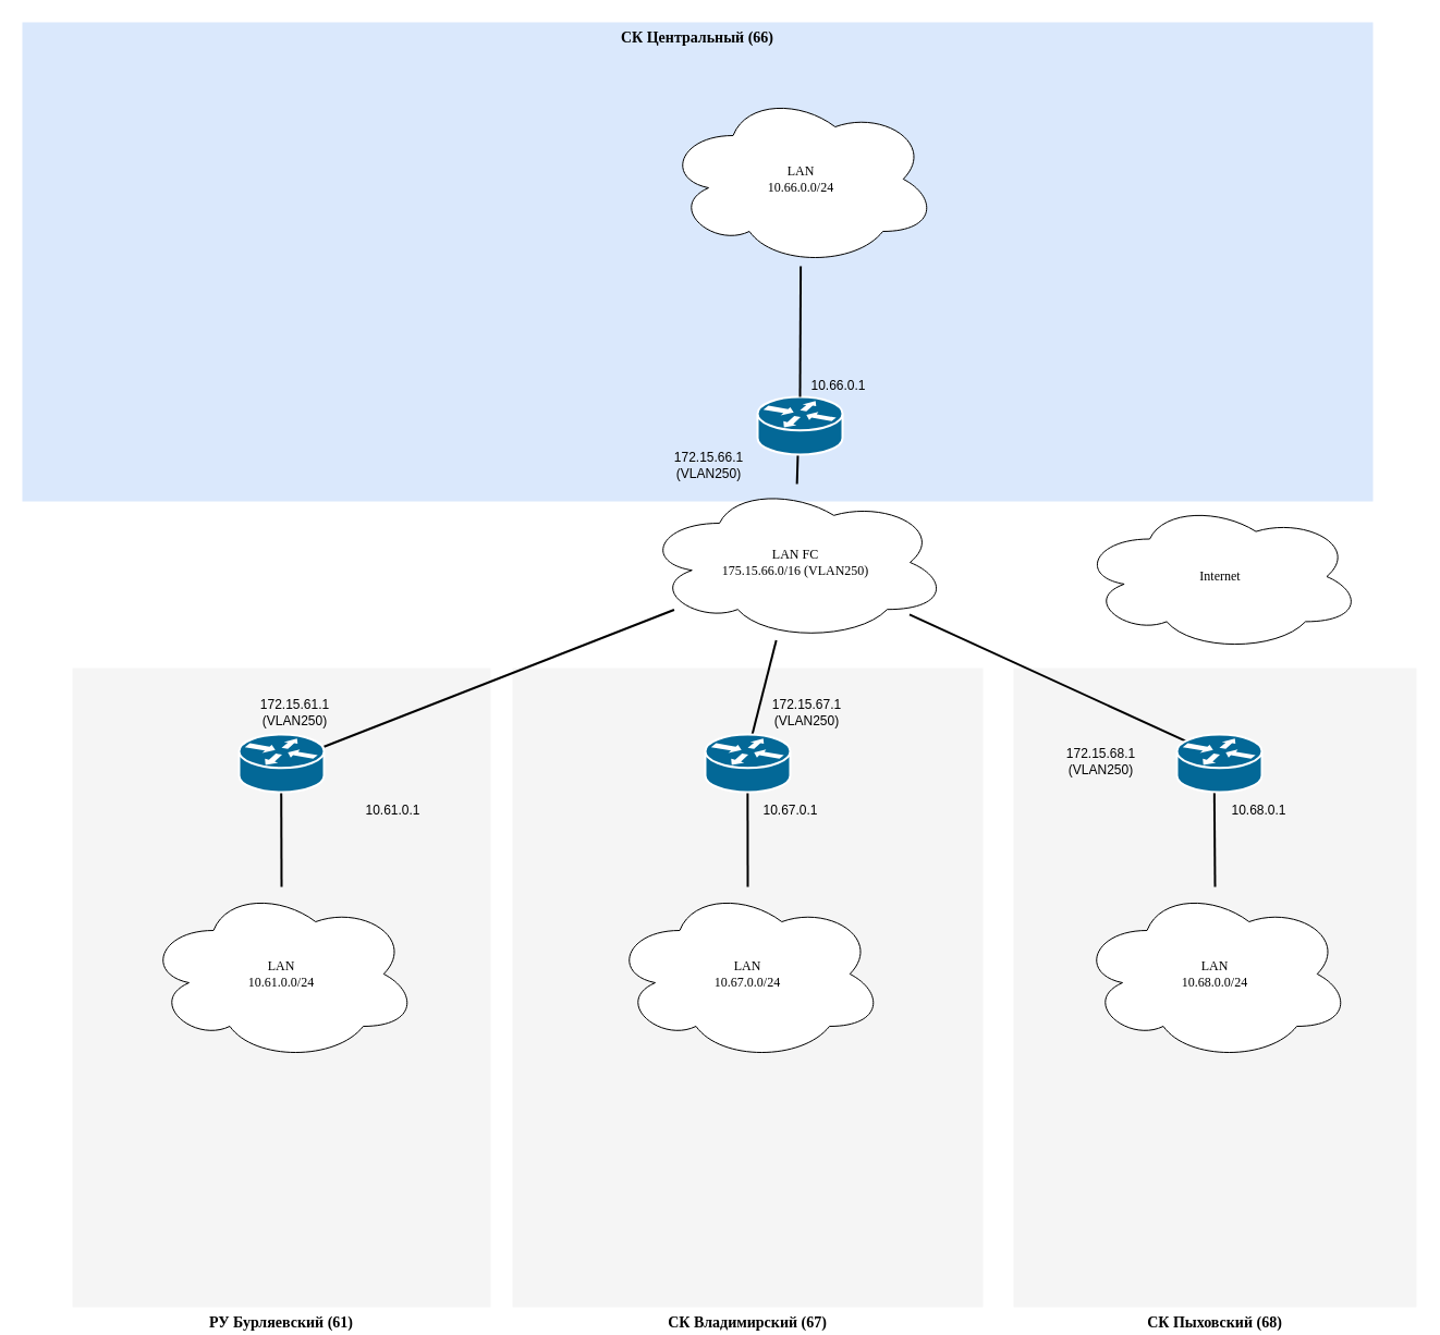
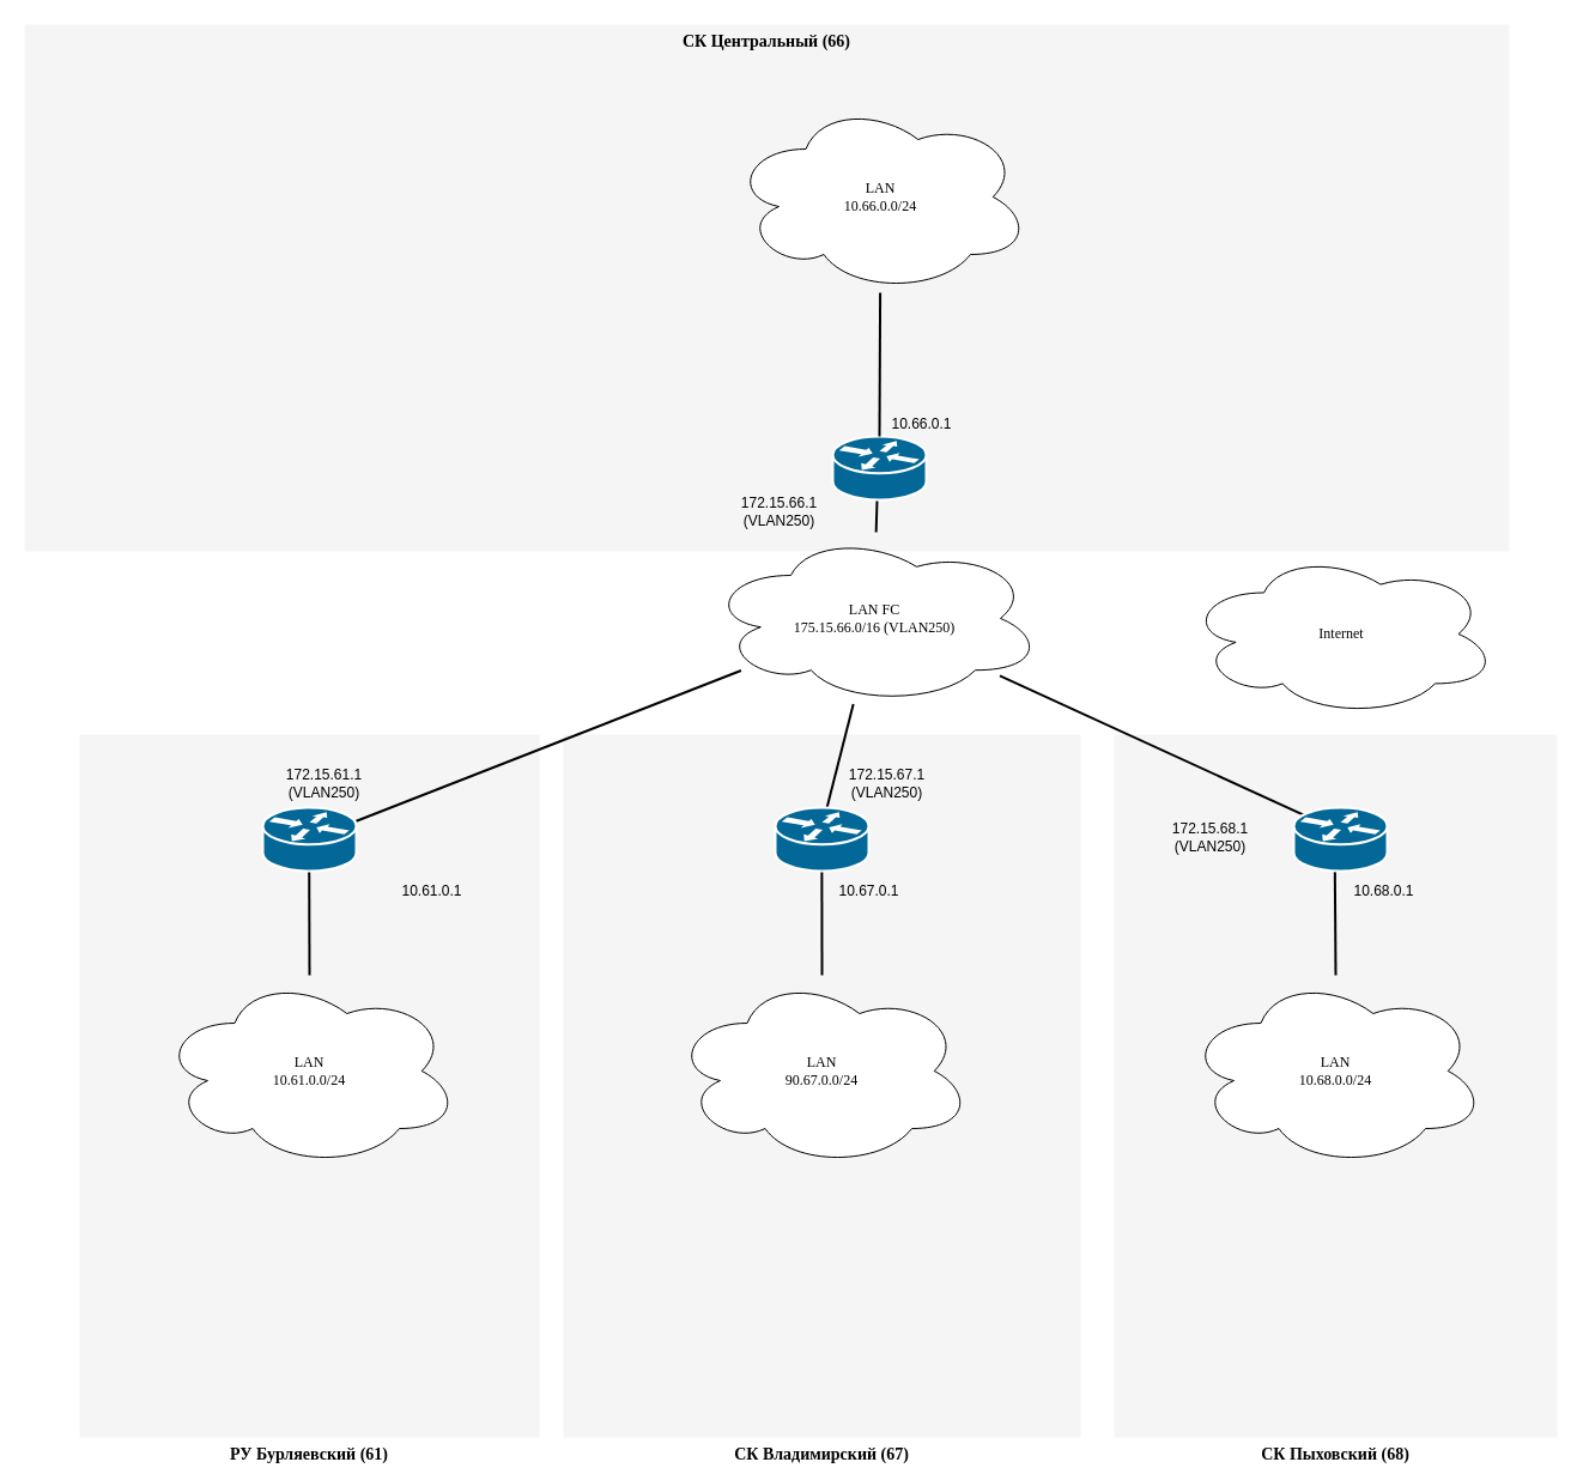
- <mxCell id="2" value="СК Центральный (66)" style="whiteSpace=wrap;html=1;rounded=0;shadow=0;comic=0;strokeWidth=1;fontFamily=Verdana;fontSize=14;fillColor=#dae8fc;strokeColor=none;verticalAlign=top;fontStyle=1;" parent="1" vertex="1"><mxGeometry x="20" y="20" width="1240" height="440" as="geometry" /></mxCell>
+ <mxCell id="2" value="СК Центральный (66)" style="whiteSpace=wrap;html=1;rounded=0;shadow=0;comic=0;strokeWidth=1;fontFamily=Verdana;fontSize=14;fillColor=#f5f5f5;strokeColor=none;verticalAlign=top;fontStyle=1" parent="1" vertex="1"><mxGeometry x="20" y="20" width="1240" height="440" as="geometry" /></mxCell>
- <mxCell id="23" value="LAN&lt;br&gt;10.67.0.0/24" style="ellipse;shape=cloud;whiteSpace=wrap;html=1;rounded=0;shadow=0;comic=0;strokeWidth=1;fontFamily=Verdana;fontSize=12;" vertex="1" parent="1"><mxGeometry x="561" y="814" width="250" height="160" as="geometry" /></mxCell>
+ <mxCell id="23" value="LAN&lt;br&gt;90.67.0.0/24" style="ellipse;shape=cloud;whiteSpace=wrap;html=1;rounded=0;shadow=0;comic=0;strokeWidth=1;fontFamily=Verdana;fontSize=12;" vertex="1" parent="1"><mxGeometry x="561" y="814" width="250" height="160" as="geometry" /></mxCell>
